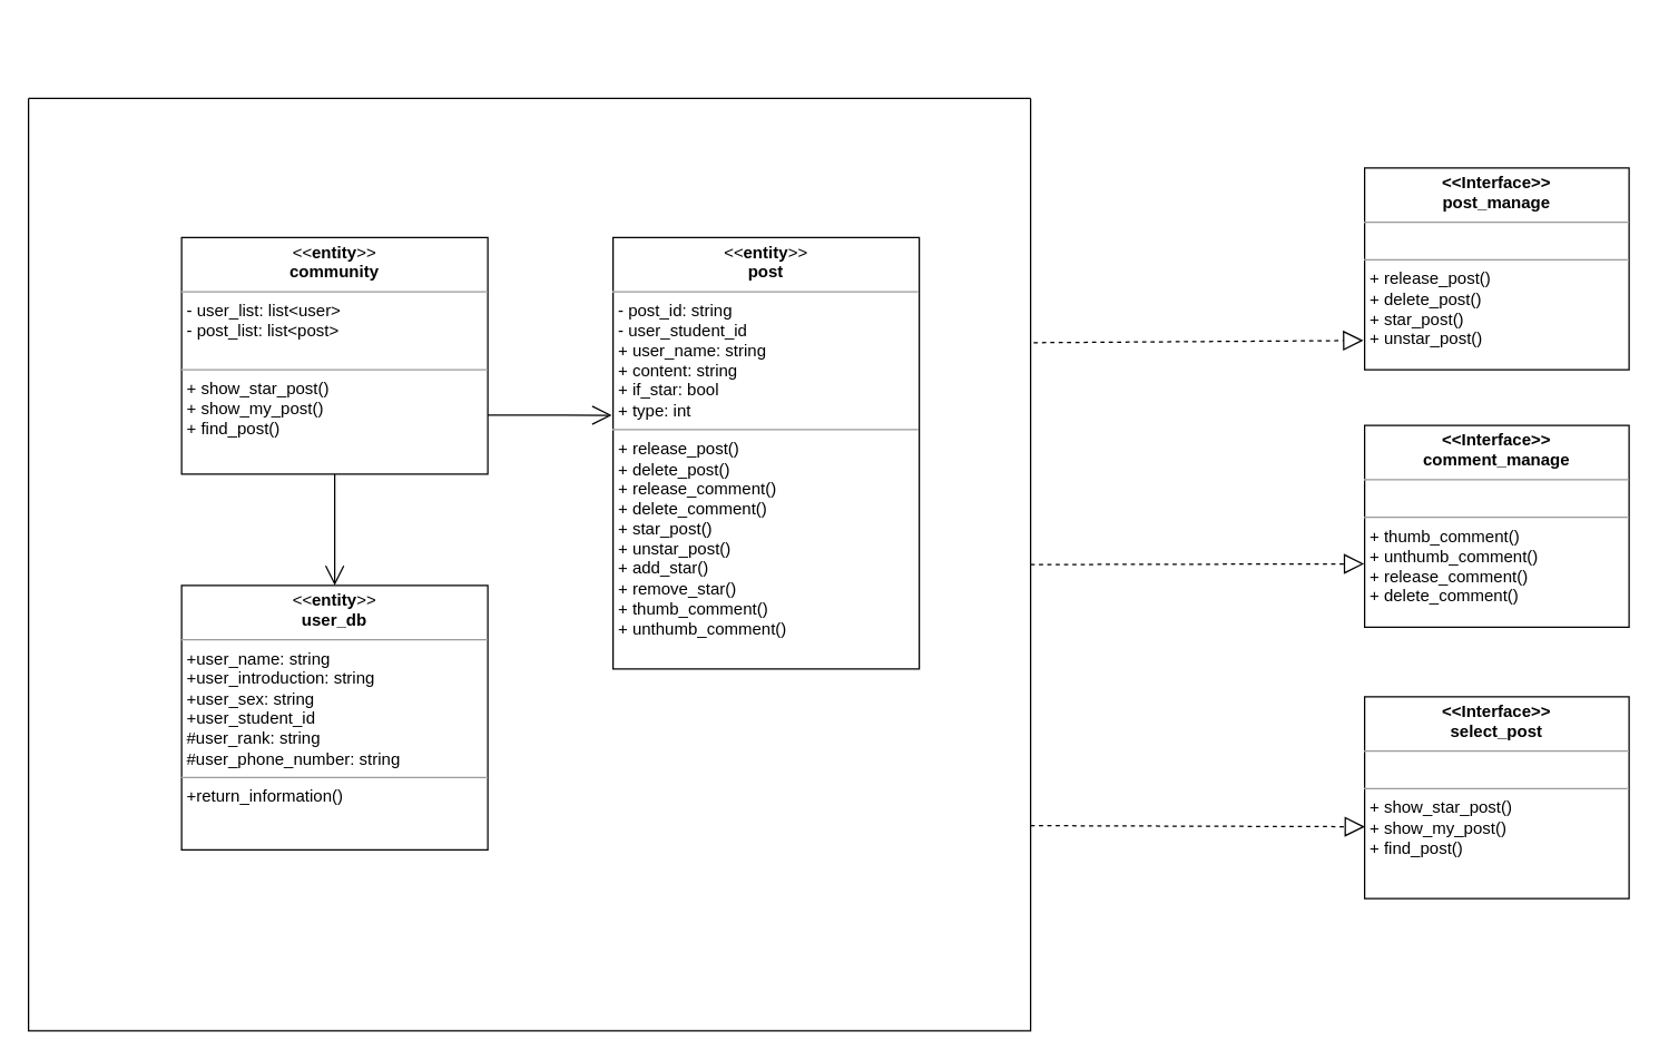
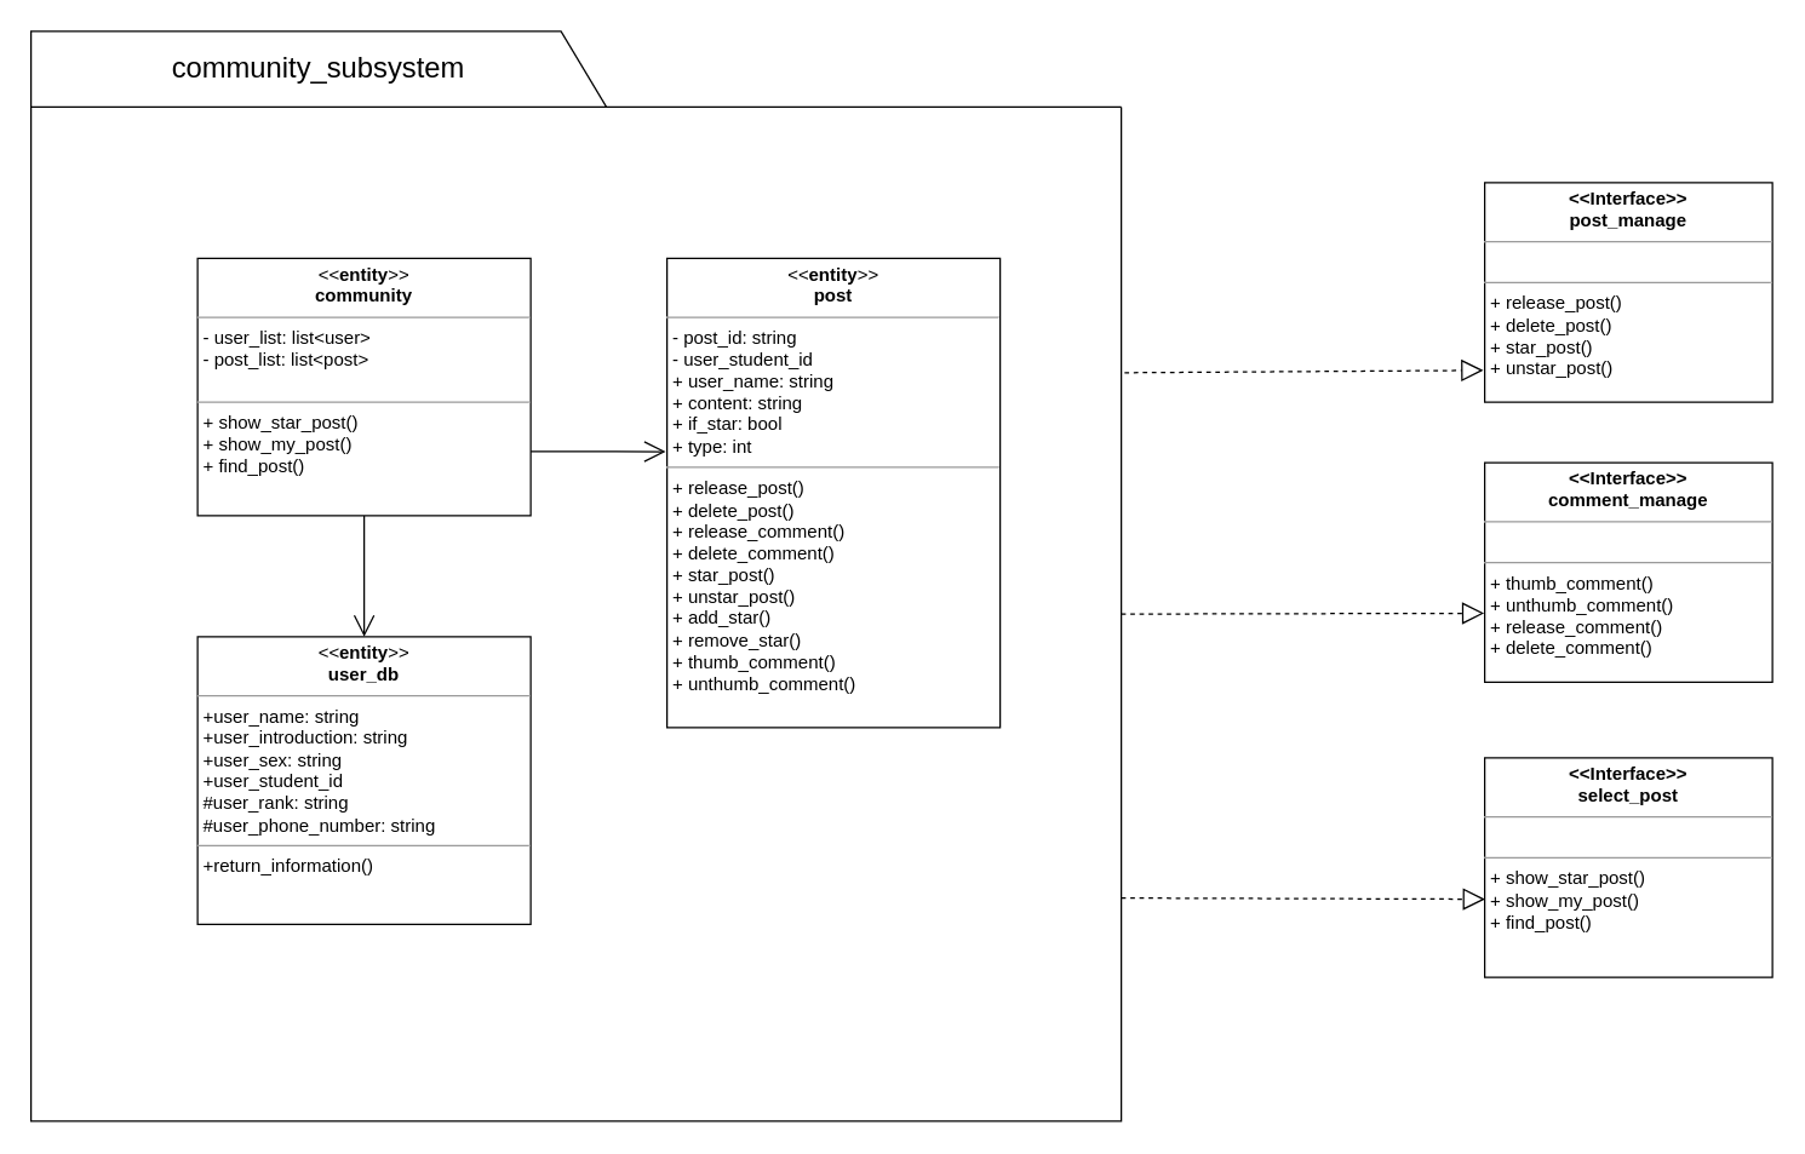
+ <mxCell id="11" value="&lt;span style=&quot;font-size: 19px;&quot;&gt;community_subsystem&lt;/span&gt;" style="shape=manualInput;whiteSpace=wrap;html=1;direction=south;" vertex="1" parent="1"><mxGeometry x="20" y="20" width="380" height="50" as="geometry" /></mxCell>
